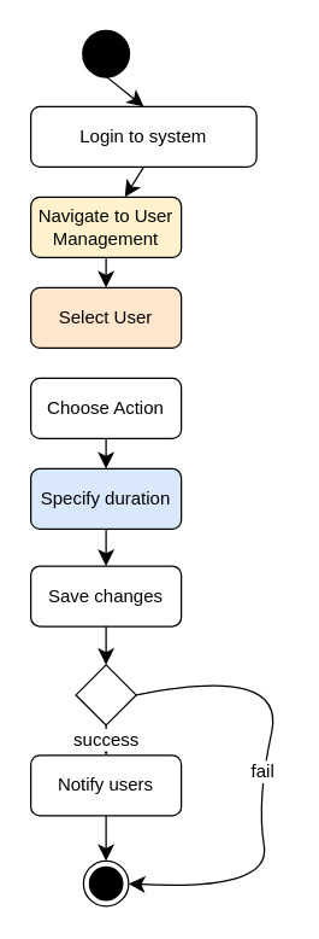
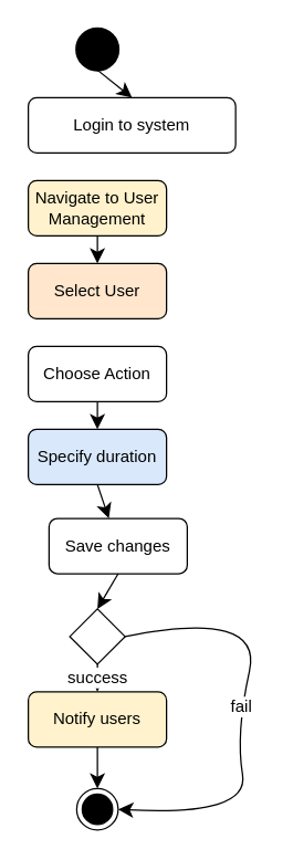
- <mxCell id="4" style="edgeStyle=none;curved=1;rounded=0;orthogonalLoop=1;jettySize=auto;html=1;exitX=0.5;exitY=1;exitDx=0;exitDy=0;fontSize=12;startSize=8;endSize=8;" edge="1" parent="1" source="5" target="7"><mxGeometry relative="1" as="geometry" /></mxCell>
- <mxCell id="14" value="Save changes" style="rounded=1;whiteSpace=wrap;html=1;" vertex="1" parent="1"><mxGeometry x="20" y="374.5" width="100" height="40" as="geometry" /></mxCell>
+ <mxCell id="14" value="Save changes" style="rounded=1;whiteSpace=wrap;html=1;" vertex="1" parent="1"><mxGeometry x="35" y="374.5" width="100" height="40" as="geometry" /></mxCell>
- <mxCell id="18" value="Notify users" style="rounded=1;whiteSpace=wrap;html=1;" vertex="1" parent="1"><mxGeometry x="20" y="500" width="100" height="40" as="geometry" /></mxCell>
+ <mxCell id="18" value="Notify users" style="rounded=1;whiteSpace=wrap;html=1;fillColor=#fff2cc;" vertex="1" parent="1"><mxGeometry x="20" y="500" width="100" height="40" as="geometry" /></mxCell>
